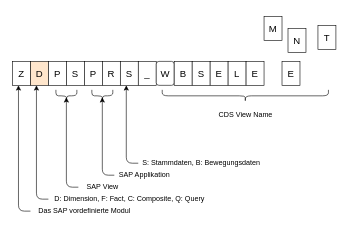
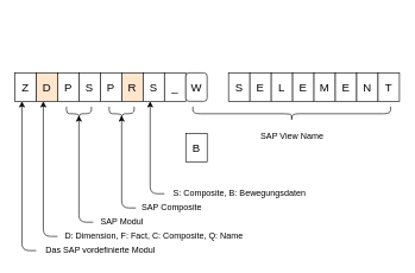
- <mxCell id="16" value="&lt;font style=&quot;font-size: 16px&quot;&gt;M&lt;/font&gt;" style="rounded=0;whiteSpace=wrap;html=1;" parent="1" vertex="1"><mxGeometry x="440" y="27" width="30" height="40" as="geometry" /></mxCell>
+ <mxCell id="16" value="&lt;font style=&quot;font-size: 16px&quot;&gt;M&lt;/font&gt;" style="rounded=0;whiteSpace=wrap;html=1;" parent="1" vertex="1"><mxGeometry x="440" y="102" width="30" height="40" as="geometry" /></mxCell>
- <mxCell id="19" value="&lt;font style=&quot;font-size: 16px&quot;&gt;T&lt;/font&gt;" style="rounded=0;whiteSpace=wrap;html=1;" parent="1" vertex="1"><mxGeometry x="530" y="42" width="30" height="40" as="geometry" /></mxCell>
+ <mxCell id="19" value="&lt;font style=&quot;font-size: 16px&quot;&gt;T&lt;/font&gt;" style="rounded=0;whiteSpace=wrap;html=1;" parent="1" vertex="1"><mxGeometry x="530" y="102" width="30" height="40" as="geometry" /></mxCell>
- <mxCell id="18" value="&lt;font style=&quot;font-size: 16px&quot;&gt;N&lt;/font&gt;" style="rounded=0;whiteSpace=wrap;html=1;" parent="1" vertex="1"><mxGeometry x="480" y="47" width="30" height="40" as="geometry" /></mxCell>
+ <mxCell id="18" value="&lt;font style=&quot;font-size: 16px&quot;&gt;N&lt;/font&gt;" style="rounded=0;whiteSpace=wrap;html=1;" parent="1" vertex="1"><mxGeometry x="500" y="102" width="30" height="40" as="geometry" /></mxCell>
- <mxCell id="7" value="&lt;font style=&quot;font-size: 16px&quot;&gt;R&lt;/font&gt;" style="rounded=0;whiteSpace=wrap;html=1;" parent="1" vertex="1"><mxGeometry x="170" y="102" width="30" height="40" as="geometry" /></mxCell>
+ <mxCell id="7" value="&lt;font style=&quot;font-size: 16px&quot;&gt;R&lt;/font&gt;" style="rounded=0;whiteSpace=wrap;html=1;fillColor=#ffe6cc;" parent="1" vertex="1"><mxGeometry x="170" y="102" width="30" height="40" as="geometry" /></mxCell>
- <mxCell id="11" value="&lt;font style=&quot;font-size: 16px&quot;&gt;B&lt;/font&gt;" style="rounded=0;whiteSpace=wrap;html=1;" parent="1" vertex="1"><mxGeometry x="290" y="102" width="30" height="40" as="geometry" /></mxCell>
+ <mxCell id="11" value="&lt;font style=&quot;font-size: 16px&quot;&gt;B&lt;/font&gt;" style="rounded=0;whiteSpace=wrap;html=1;" parent="1" vertex="1"><mxGeometry x="260" y="187" width="30" height="40" as="geometry" /></mxCell>
- <mxCell id="33" value="CDS View Name" style="text;html=1;align=center;verticalAlign=middle;resizable=0;points=[];autosize=1;strokeColor=none;" parent="1" vertex="1"><mxGeometry x="354" y="182" width="110" height="20" as="geometry" /></mxCell>
+ <mxCell id="33" value="SAP View Name" style="text;html=1;align=center;verticalAlign=middle;resizable=0;points=[];autosize=1;strokeColor=none;" parent="1" vertex="1"><mxGeometry x="354" y="182" width="110" height="20" as="geometry" /></mxCell>
- <mxCell id="32" value="S: Stammdaten, B: Bewegungsdaten" style="text;html=1;align=center;verticalAlign=middle;resizable=0;points=[];autosize=1;strokeColor=none;" parent="1" vertex="1"><mxGeometry x="230" y="262" width="210" height="20" as="geometry" /></mxCell>
+ <mxCell id="32" value="S: Composite, B: Bewegungsdaten" style="text;html=1;align=center;verticalAlign=middle;resizable=0;points=[];autosize=1;strokeColor=none;" parent="1" vertex="1"><mxGeometry x="230" y="262" width="210" height="20" as="geometry" /></mxCell>
- <mxCell id="31" value="SAP Applikation" style="text;html=1;align=center;verticalAlign=middle;resizable=0;points=[];autosize=1;strokeColor=none;" parent="1" vertex="1"><mxGeometry x="190" y="282" width="100" height="20" as="geometry" /></mxCell>
+ <mxCell id="31" value="SAP Composite" style="text;html=1;align=center;verticalAlign=middle;resizable=0;points=[];autosize=1;strokeColor=none;" parent="1" vertex="1"><mxGeometry x="190" y="282" width="100" height="20" as="geometry" /></mxCell>
- <mxCell id="30" value="SAP View" style="text;html=1;align=center;verticalAlign=middle;resizable=0;points=[];autosize=1;strokeColor=none;" parent="1" vertex="1"><mxGeometry x="130" y="302" width="80" height="20" as="geometry" /></mxCell>
+ <mxCell id="30" value="SAP Modul" style="text;html=1;align=center;verticalAlign=middle;resizable=0;points=[];autosize=1;strokeColor=none;" parent="1" vertex="1"><mxGeometry x="130" y="302" width="80" height="20" as="geometry" /></mxCell>
- <mxCell id="29" value="D: Dimension, F: Fact, C: Composite, Q: Query" style="text;html=1;align=center;verticalAlign=middle;resizable=0;points=[];autosize=1;strokeColor=none;" parent="1" vertex="1"><mxGeometry x="80" y="322" width="270" height="20" as="geometry" /></mxCell>
+ <mxCell id="29" value="D: Dimension, F: Fact, C: Composite, Q: Name" style="text;html=1;align=center;verticalAlign=middle;resizable=0;points=[];autosize=1;strokeColor=none;" parent="1" vertex="1"><mxGeometry x="80" y="322" width="270" height="20" as="geometry" /></mxCell>
